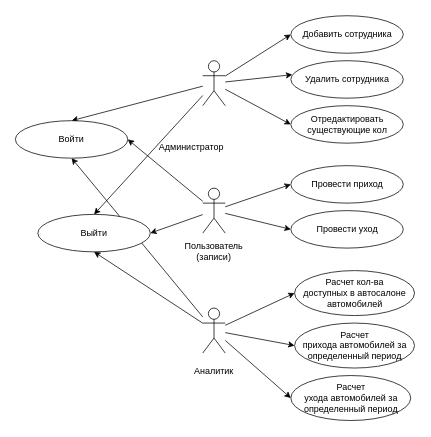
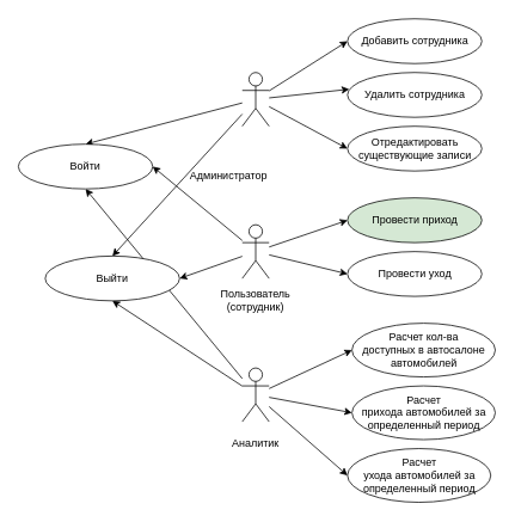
- <mxCell id="21" value="Отредактировать существующие кол" style="ellipse;whiteSpace=wrap;html=1;align=center;" parent="1" vertex="1"><mxGeometry x="387.5" y="140" width="150" height="50" as="geometry" /></mxCell>
+ <mxCell id="21" value="Отредактировать существующие записи" style="ellipse;whiteSpace=wrap;html=1;align=center;" parent="1" vertex="1"><mxGeometry x="387.5" y="140" width="150" height="50" as="geometry" /></mxCell>
- <mxCell id="22" value="Провести приход" style="ellipse;whiteSpace=wrap;html=1;align=center;" parent="1" vertex="1"><mxGeometry x="387.5" y="220" width="150" height="50" as="geometry" /></mxCell>
+ <mxCell id="22" value="Провести приход" style="ellipse;whiteSpace=wrap;html=1;align=center;fillColor=#d5e8d4;" parent="1" vertex="1"><mxGeometry x="387.5" y="220" width="150" height="50" as="geometry" /></mxCell>
- <mxCell id="25" value="Пользователь (записи)" style="text;html=1;strokeColor=none;fillColor=none;align=center;verticalAlign=middle;whiteSpace=wrap;rounded=0;" parent="1" vertex="1"><mxGeometry x="255" y="320" width="60" height="30" as="geometry" /></mxCell>
+ <mxCell id="25" value="Пользователь (сотрудник)" style="text;html=1;strokeColor=none;fillColor=none;align=center;verticalAlign=middle;whiteSpace=wrap;rounded=0;" parent="1" vertex="1"><mxGeometry x="255" y="320" width="60" height="30" as="geometry" /></mxCell>
